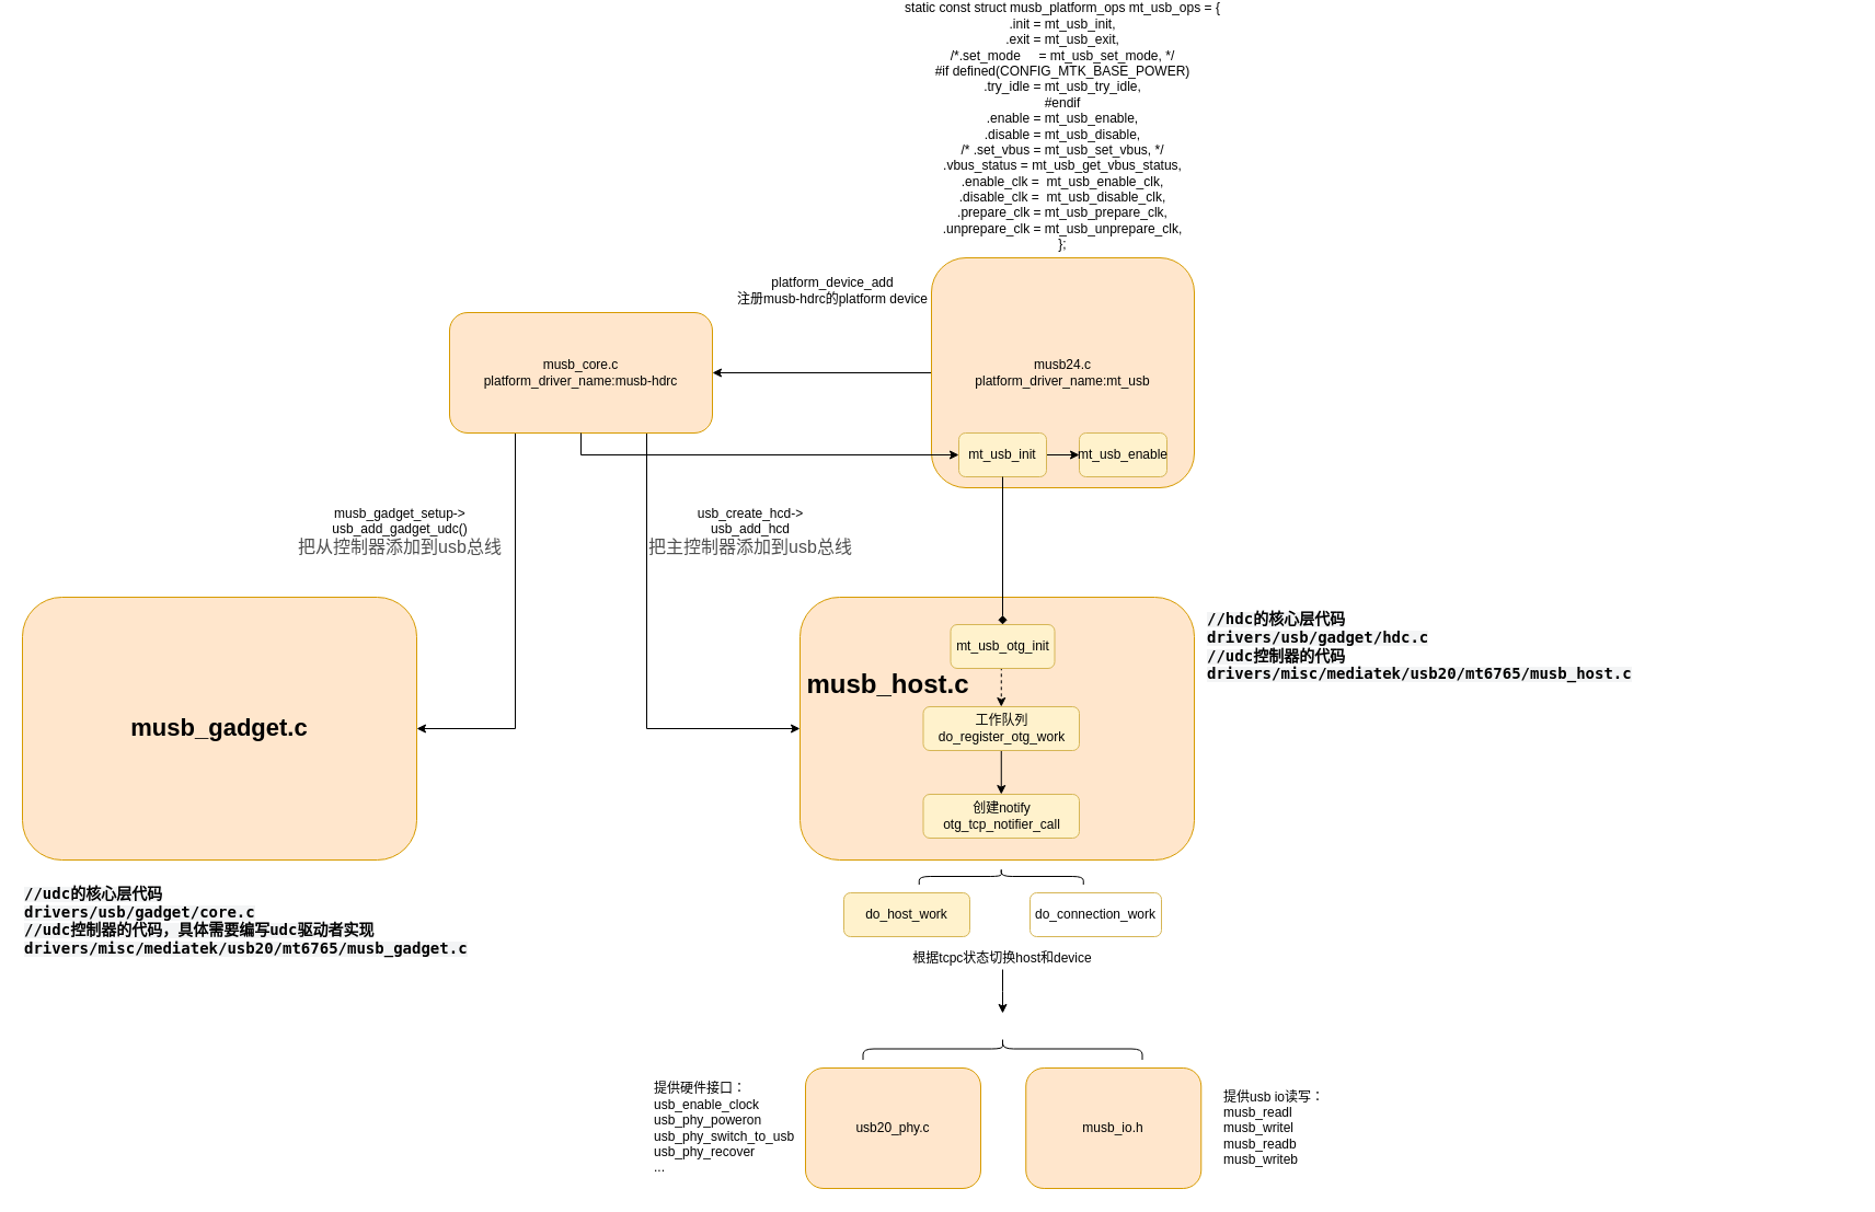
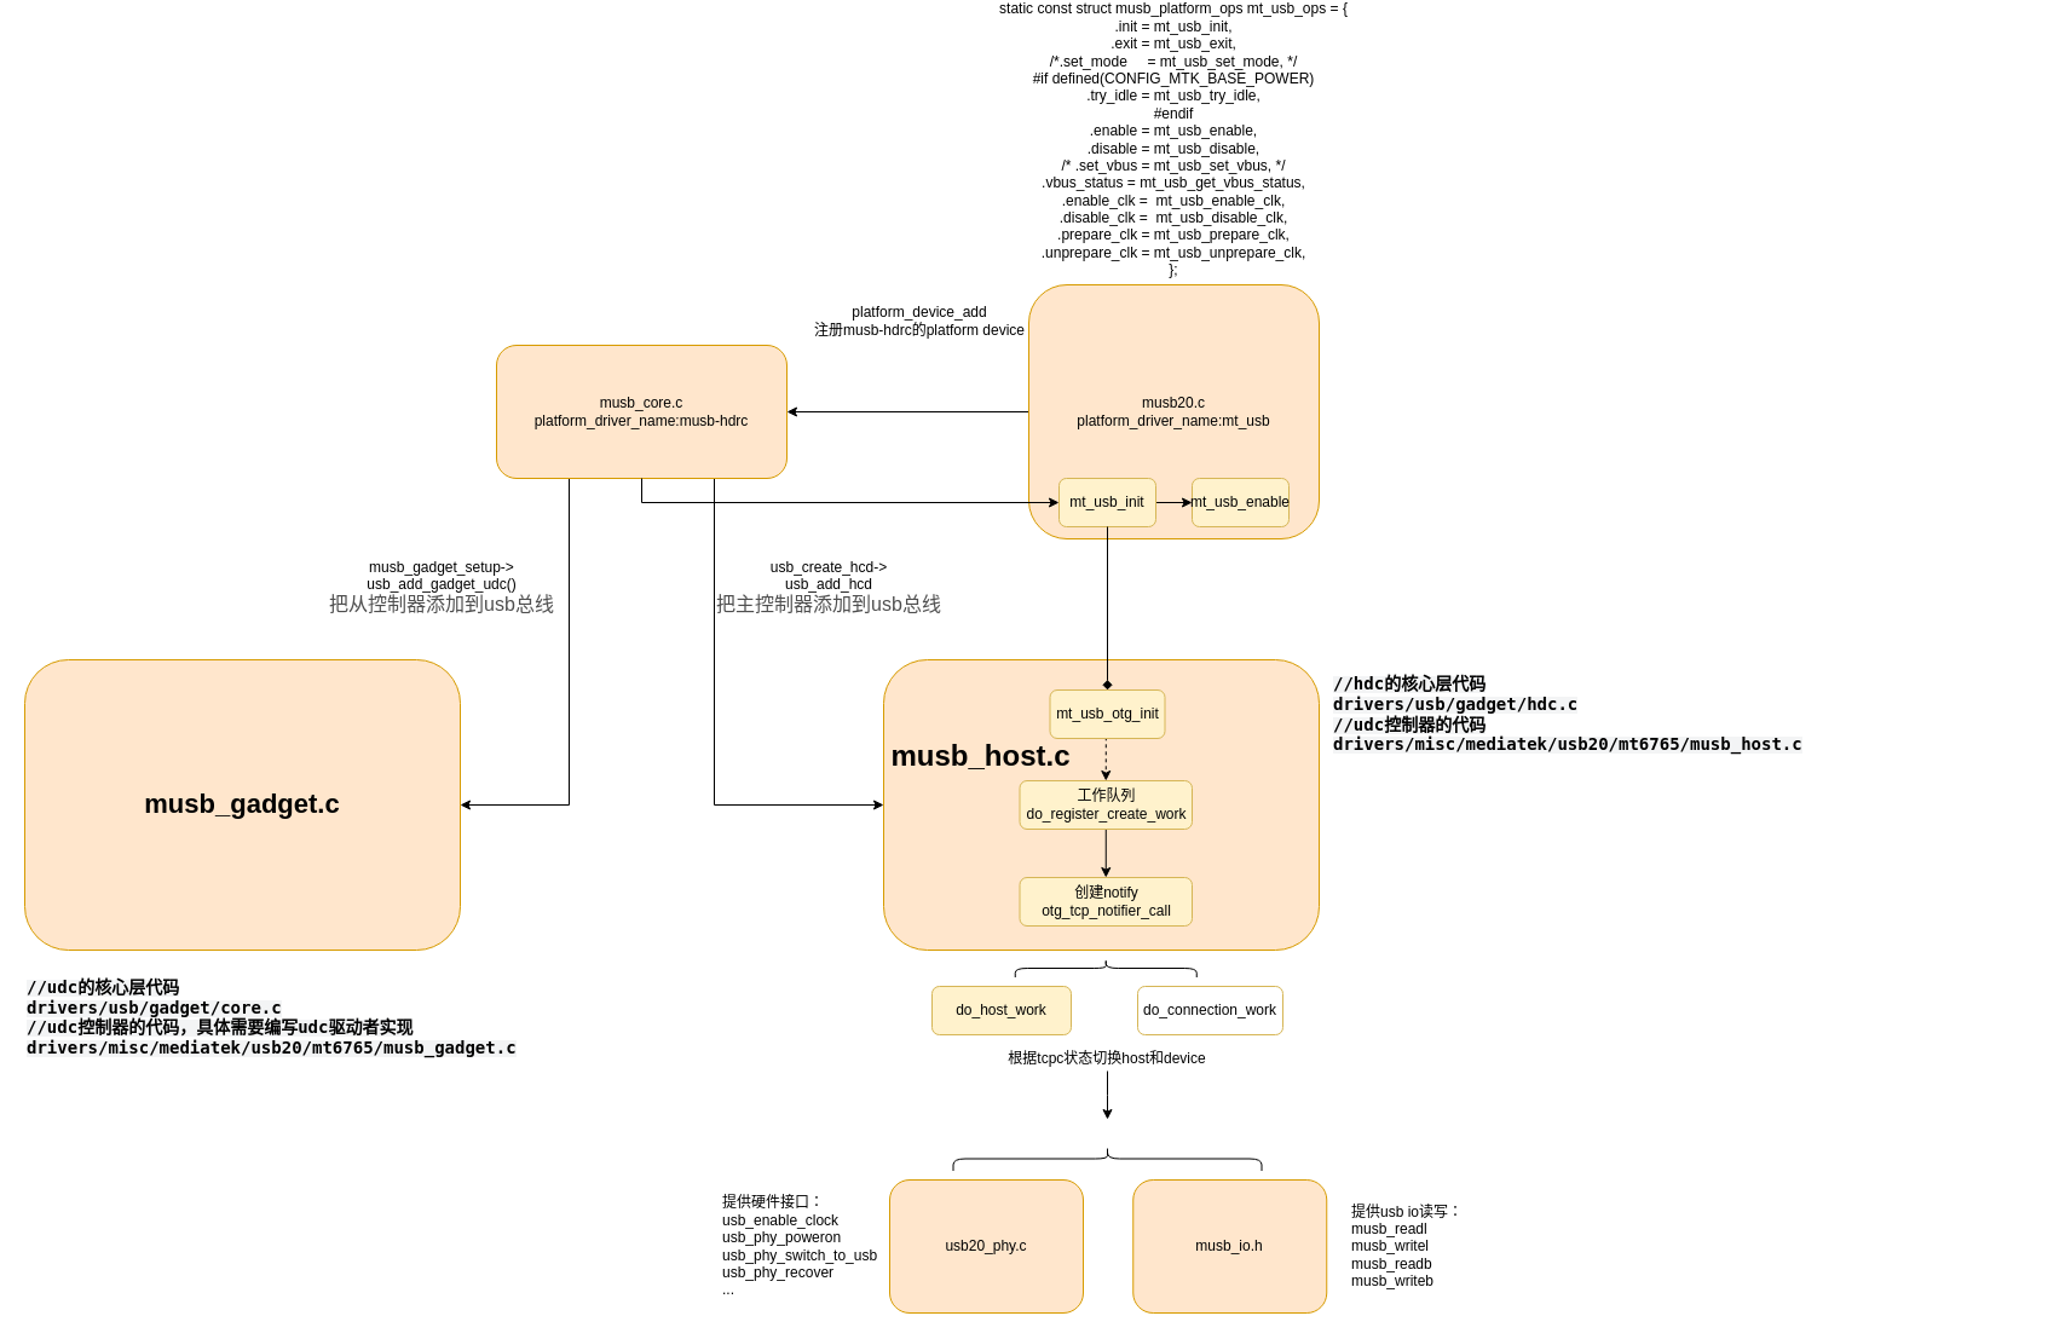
- <mxCell id="6" value="musb24.c&lt;br&gt;platform_driver_name:mt_usb" style="rounded=1;whiteSpace=wrap;html=1;fillColor=#ffe6cc;strokeColor=#d79b00;" parent="1" vertex="1"><mxGeometry x="850" y="150" width="240" height="210" as="geometry" /></mxCell>
+ <mxCell id="6" value="musb20.c&lt;br&gt;platform_driver_name:mt_usb" style="rounded=1;whiteSpace=wrap;html=1;fillColor=#ffe6cc;strokeColor=#d79b00;" parent="1" vertex="1"><mxGeometry x="850" y="150" width="240" height="210" as="geometry" /></mxCell>
- <mxCell id="18" value="工作队列do_register_otg_work" style="rounded=1;whiteSpace=wrap;html=1;fillColor=#fff2cc;strokeColor=#d6b656;" parent="1" vertex="1"><mxGeometry x="842.5" y="560" width="142.5" height="40" as="geometry" /></mxCell>
+ <mxCell id="18" value="工作队列do_register_create_work" style="rounded=1;whiteSpace=wrap;html=1;fillColor=#fff2cc;strokeColor=#d6b656;" parent="1" vertex="1"><mxGeometry x="842.5" y="560" width="142.5" height="40" as="geometry" /></mxCell>
